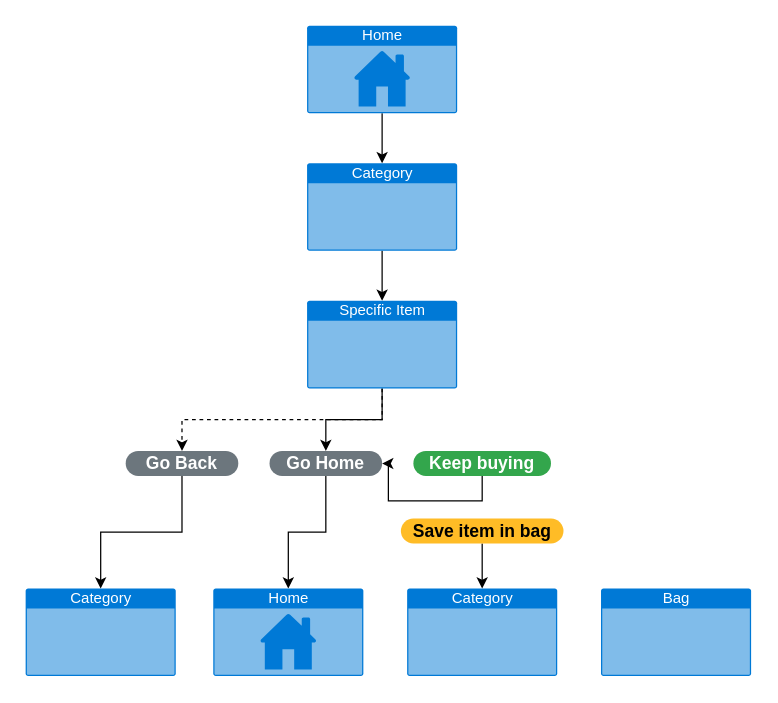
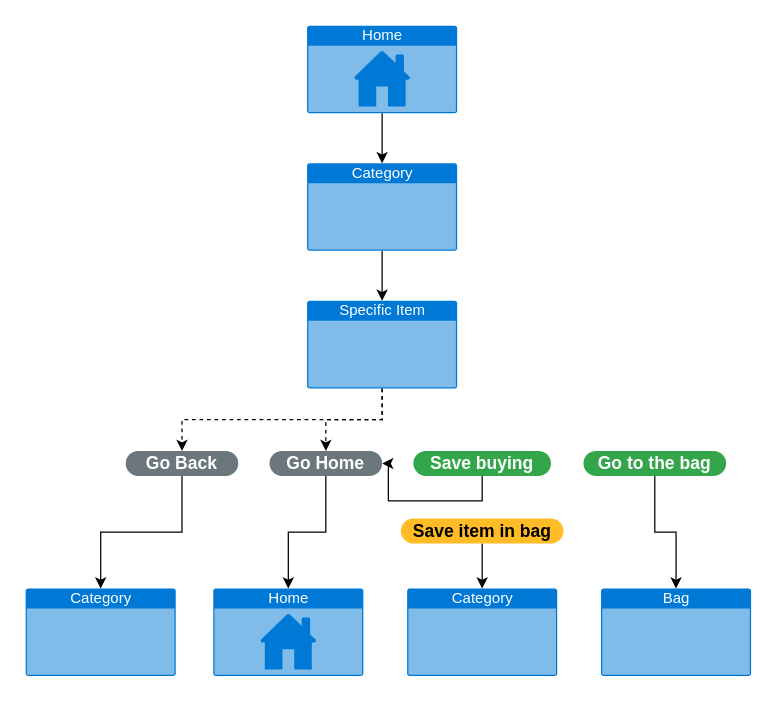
- <mxCell id="7" style="edgeStyle=orthogonalEdgeStyle;rounded=0;orthogonalLoop=1;jettySize=auto;html=1;exitX=0.5;exitY=1;exitDx=0;exitDy=0;exitPerimeter=0;entryX=0.5;entryY=0;entryDx=0;entryDy=0;dashed=0;" parent="1" source="8" target="13" edge="1"><mxGeometry relative="1" as="geometry" /></mxCell>
+ <mxCell id="7" style="edgeStyle=orthogonalEdgeStyle;rounded=0;orthogonalLoop=1;jettySize=auto;html=1;exitX=0.5;exitY=1;exitDx=0;exitDy=0;exitPerimeter=0;entryX=0.5;entryY=0;entryDx=0;entryDy=0;dashed=1;" parent="1" source="8" target="13" edge="1"><mxGeometry relative="1" as="geometry" /></mxCell>
- <mxCell id="15" value="Keep buying" style="rounded=1;whiteSpace=wrap;html=1;arcSize=50;strokeColor=none;strokeWidth=1;fillColor=#33A64C;fontColor=#FFFFFF;whiteSpace=wrap;align=center;verticalAlign=middle;spacingLeft=0;fontStyle=1;fontSize=14;spacing=10;" parent="1" vertex="1"><mxGeometry x="330" y="360" width="110" height="20" as="geometry" /></mxCell>
+ <mxCell id="15" value="Save buying" style="rounded=1;whiteSpace=wrap;html=1;arcSize=50;strokeColor=none;strokeWidth=1;fillColor=#33A64C;fontColor=#FFFFFF;whiteSpace=wrap;align=center;verticalAlign=middle;spacingLeft=0;fontStyle=1;fontSize=14;spacing=10;" parent="1" vertex="1"><mxGeometry x="330" y="360" width="110" height="20" as="geometry" /></mxCell>
+ <mxCell id="17" value="Go to the bag" style="rounded=1;whiteSpace=wrap;html=1;arcSize=50;strokeColor=none;strokeWidth=1;fillColor=#33A64C;fontColor=#FFFFFF;whiteSpace=wrap;align=center;verticalAlign=middle;spacingLeft=0;fontStyle=1;fontSize=14;spacing=10;" parent="1" vertex="1"><mxGeometry x="466" y="360" width="114" height="20" as="geometry" /></mxCell>
+ <mxCell id="16" style="edgeStyle=orthogonalEdgeStyle;rounded=0;orthogonalLoop=1;jettySize=auto;html=1;exitX=0.5;exitY=1;exitDx=0;exitDy=0;entryX=0.5;entryY=0;entryDx=0;entryDy=0;entryPerimeter=0;" parent="1" source="17" target="20" edge="1"><mxGeometry relative="1" as="geometry" /></mxCell>
